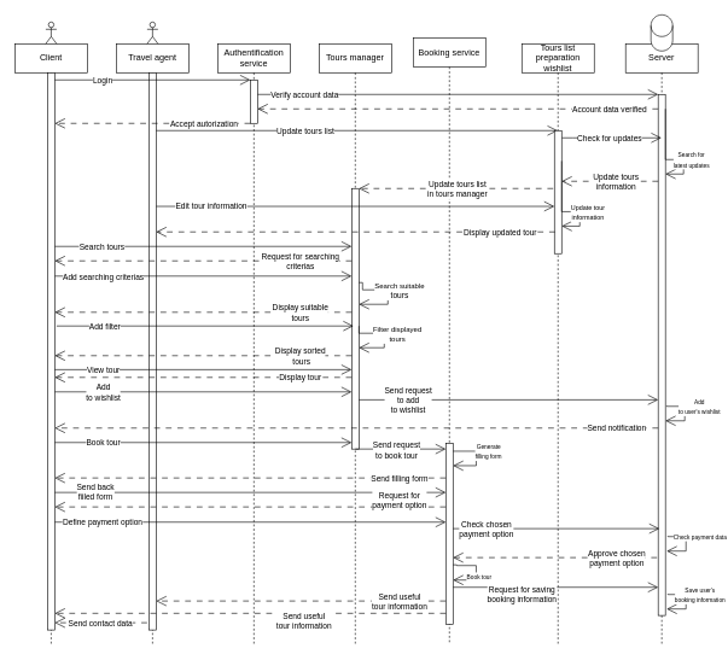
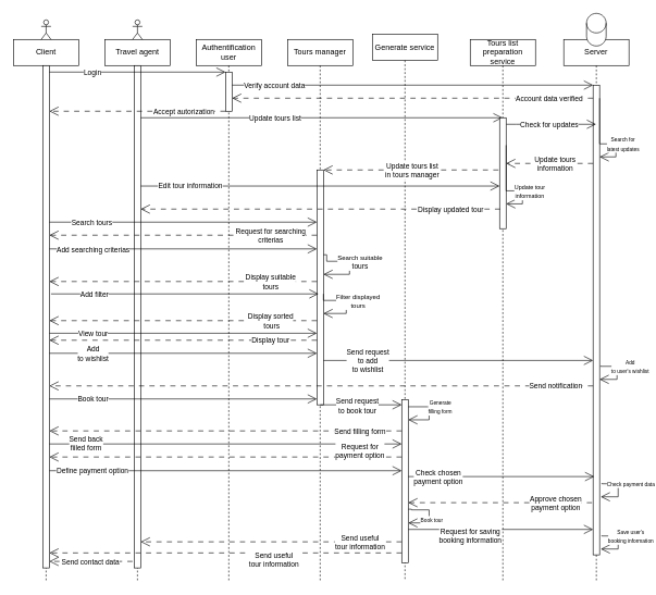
- <mxCell id="10" value="Booking service" style="shape=umlLifeline;perimeter=lifelinePerimeter;whiteSpace=wrap;html=1;container=0;dropTarget=0;collapsible=0;recursiveResize=0;outlineConnect=0;portConstraint=eastwest;newEdgeStyle={&quot;edgeStyle&quot;:&quot;elbowEdgeStyle&quot;,&quot;elbow&quot;:&quot;vertical&quot;,&quot;curved&quot;:0,&quot;rounded&quot;:0};" parent="1" vertex="1"><mxGeometry x="570" y="52" width="100" height="838" as="geometry" /></mxCell>
+ <mxCell id="10" value="Generate service" style="shape=umlLifeline;perimeter=lifelinePerimeter;whiteSpace=wrap;html=1;container=0;dropTarget=0;collapsible=0;recursiveResize=0;outlineConnect=0;portConstraint=eastwest;newEdgeStyle={&quot;edgeStyle&quot;:&quot;elbowEdgeStyle&quot;,&quot;elbow&quot;:&quot;vertical&quot;,&quot;curved&quot;:0,&quot;rounded&quot;:0};" parent="1" vertex="1"><mxGeometry x="570" y="52" width="100" height="838" as="geometry" /></mxCell>
- <mxCell id="4" value="Authentification service" style="shape=umlLifeline;perimeter=lifelinePerimeter;whiteSpace=wrap;html=1;container=0;dropTarget=0;collapsible=0;recursiveResize=0;outlineConnect=0;portConstraint=eastwest;newEdgeStyle={&quot;edgeStyle&quot;:&quot;elbowEdgeStyle&quot;,&quot;elbow&quot;:&quot;vertical&quot;,&quot;curved&quot;:0,&quot;rounded&quot;:0};" parent="1" vertex="1"><mxGeometry x="300" y="60" width="100" height="830" as="geometry" /></mxCell>
+ <mxCell id="4" value="Authentification user" style="shape=umlLifeline;perimeter=lifelinePerimeter;whiteSpace=wrap;html=1;container=0;dropTarget=0;collapsible=0;recursiveResize=0;outlineConnect=0;portConstraint=eastwest;newEdgeStyle={&quot;edgeStyle&quot;:&quot;elbowEdgeStyle&quot;,&quot;elbow&quot;:&quot;vertical&quot;,&quot;curved&quot;:0,&quot;rounded&quot;:0};" parent="1" vertex="1"><mxGeometry x="300" y="60" width="100" height="830" as="geometry" /></mxCell>
- <mxCell id="39" value="Tours list preparation wishlist" style="shape=umlLifeline;perimeter=lifelinePerimeter;whiteSpace=wrap;html=1;container=0;dropTarget=0;collapsible=0;recursiveResize=0;outlineConnect=0;portConstraint=eastwest;newEdgeStyle={&quot;edgeStyle&quot;:&quot;elbowEdgeStyle&quot;,&quot;elbow&quot;:&quot;vertical&quot;,&quot;curved&quot;:0,&quot;rounded&quot;:0};" vertex="1" parent="1"><mxGeometry x="720" y="60" width="100" height="830" as="geometry" /></mxCell>
+ <mxCell id="39" value="Tours list preparation service" style="shape=umlLifeline;perimeter=lifelinePerimeter;whiteSpace=wrap;html=1;container=0;dropTarget=0;collapsible=0;recursiveResize=0;outlineConnect=0;portConstraint=eastwest;newEdgeStyle={&quot;edgeStyle&quot;:&quot;elbowEdgeStyle&quot;,&quot;elbow&quot;:&quot;vertical&quot;,&quot;curved&quot;:0,&quot;rounded&quot;:0};" vertex="1" parent="1"><mxGeometry x="720" y="60" width="100" height="830" as="geometry" /></mxCell>
